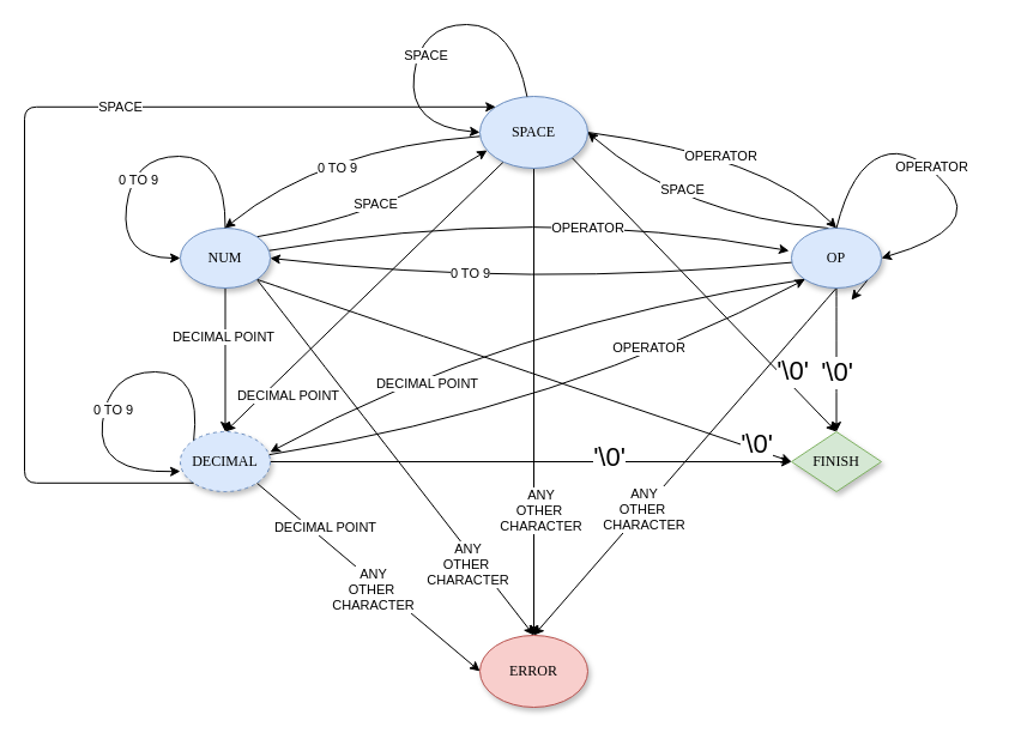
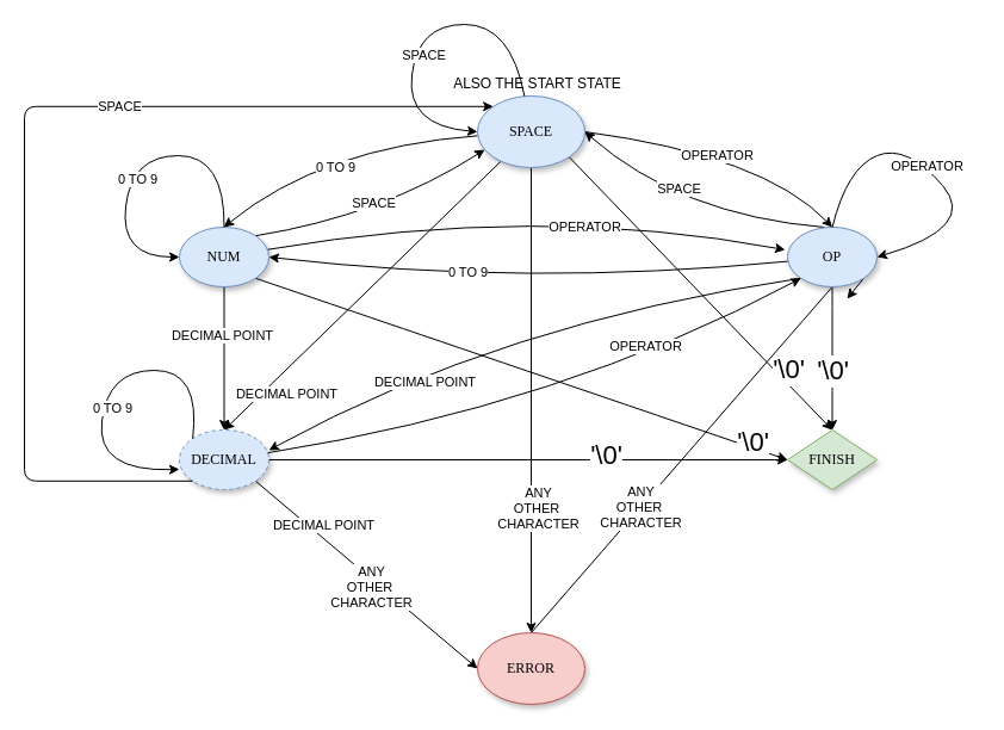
+ <mxCell id="47" value="ALSO THE START STATE" style="text;html=1;align=center;verticalAlign=middle;resizable=0;points=[];autosize=1;" parent="1" vertex="1"><mxGeometry x="370" y="60" width="160" height="20" as="geometry" /></mxCell>
- <mxCell id="33" style="edgeStyle=none;curved=1;orthogonalLoop=1;jettySize=auto;html=1;exitX=1;exitY=1;exitDx=0;exitDy=0;entryX=0.5;entryY=0;entryDx=0;entryDy=0;strokeColor=#000000;" parent="1" source="35" target="45" edge="1"><mxGeometry relative="1" as="geometry" /></mxCell>
- <mxCell id="34" value="ANY&lt;br&gt;OTHER&amp;nbsp;&lt;br&gt;CHARACTER" style="edgeLabel;html=1;align=center;verticalAlign=middle;resizable=0;points=[];" parent="33" vertex="1" connectable="0"><mxGeometry x="0.106" relative="1" as="geometry"><mxPoint x="48.46" y="73.02" as="offset" /></mxGeometry></mxCell>
- <mxCell id="22" style="edgeStyle=none;curved=1;orthogonalLoop=1;jettySize=auto;html=1;exitX=0.5;exitY=1;exitDx=0;exitDy=0;entryX=0.5;entryY=0;entryDx=0;entryDy=0;strokeColor=#000000;" parent="1" source="24" target="45" edge="1"><mxGeometry relative="1" as="geometry" /></mxCell>
+ <mxCell id="22" style="edgeStyle=none;curved=1;orthogonalLoop=1;jettySize=auto;html=1;exitX=0.5;exitY=1;exitDx=0;exitDy=0;entryX=0.5;entryY=0;entryDx=0;entryDy=0;strokeColor=#000000;endArrow=none;" parent="1" source="24" target="45" edge="1"><mxGeometry relative="1" as="geometry" /></mxCell>
